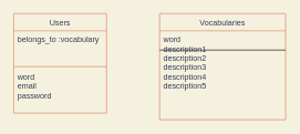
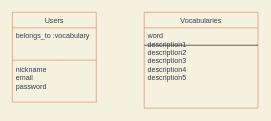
- <mxCell id="3" value="belongs_to :vocabulary&#10;&#10;&#10;&#10;word&#10;email&#10;password" style="text;strokeColor=none;fillColor=none;align=left;verticalAlign=top;spacingLeft=4;spacingRight=4;overflow=hidden;rotatable=0;points=[[0,0.5],[1,0.5]];portConstraint=eastwest;fontColor=#393C56;" parent="2" vertex="1"><mxGeometry y="26" width="140" height="124" as="geometry" /></mxCell>
+ <mxCell id="3" value="belongs_to :vocabulary&#10;&#10;&#10;&#10;nickname&#10;email&#10;password" style="text;strokeColor=none;fillColor=none;align=left;verticalAlign=top;spacingLeft=4;spacingRight=4;overflow=hidden;rotatable=0;points=[[0,0.5],[1,0.5]];portConstraint=eastwest;fontColor=#393C56;" parent="2" vertex="1"><mxGeometry y="26" width="140" height="124" as="geometry" /></mxCell>
